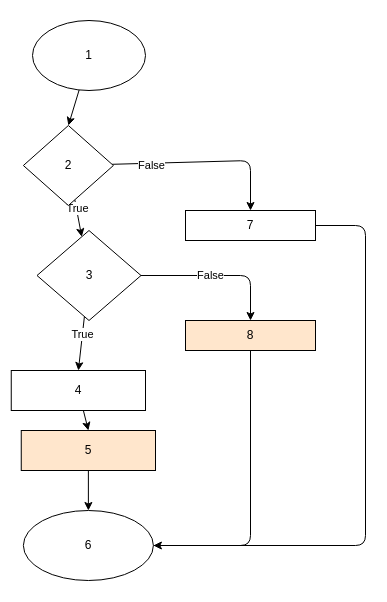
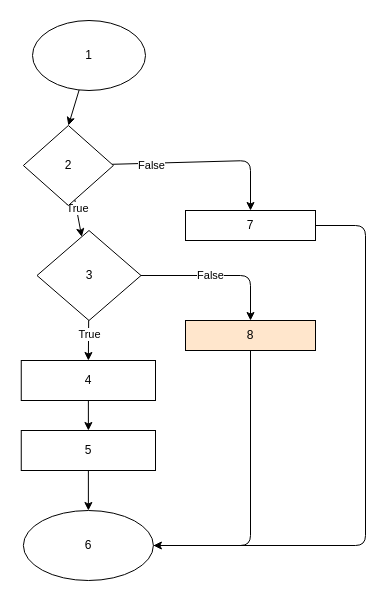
- <mxCell id="15" value="4" style="rounded=0;whiteSpace=wrap;html=1;" parent="1" vertex="1"><mxGeometry x="10.75" y="370" width="134.25" height="40" as="geometry" /></mxCell>
+ <mxCell id="15" value="4" style="rounded=0;whiteSpace=wrap;html=1;" parent="1" vertex="1"><mxGeometry x="20.75" y="360" width="134.25" height="40" as="geometry" /></mxCell>
- <mxCell id="17" value="5" style="rounded=0;whiteSpace=wrap;html=1;fillColor=#ffe6cc;" parent="1" vertex="1"><mxGeometry x="20.75" y="430" width="134.25" height="40" as="geometry" /></mxCell>
+ <mxCell id="17" value="5" style="rounded=0;whiteSpace=wrap;html=1;" parent="1" vertex="1"><mxGeometry x="20.75" y="430" width="134.25" height="40" as="geometry" /></mxCell>
